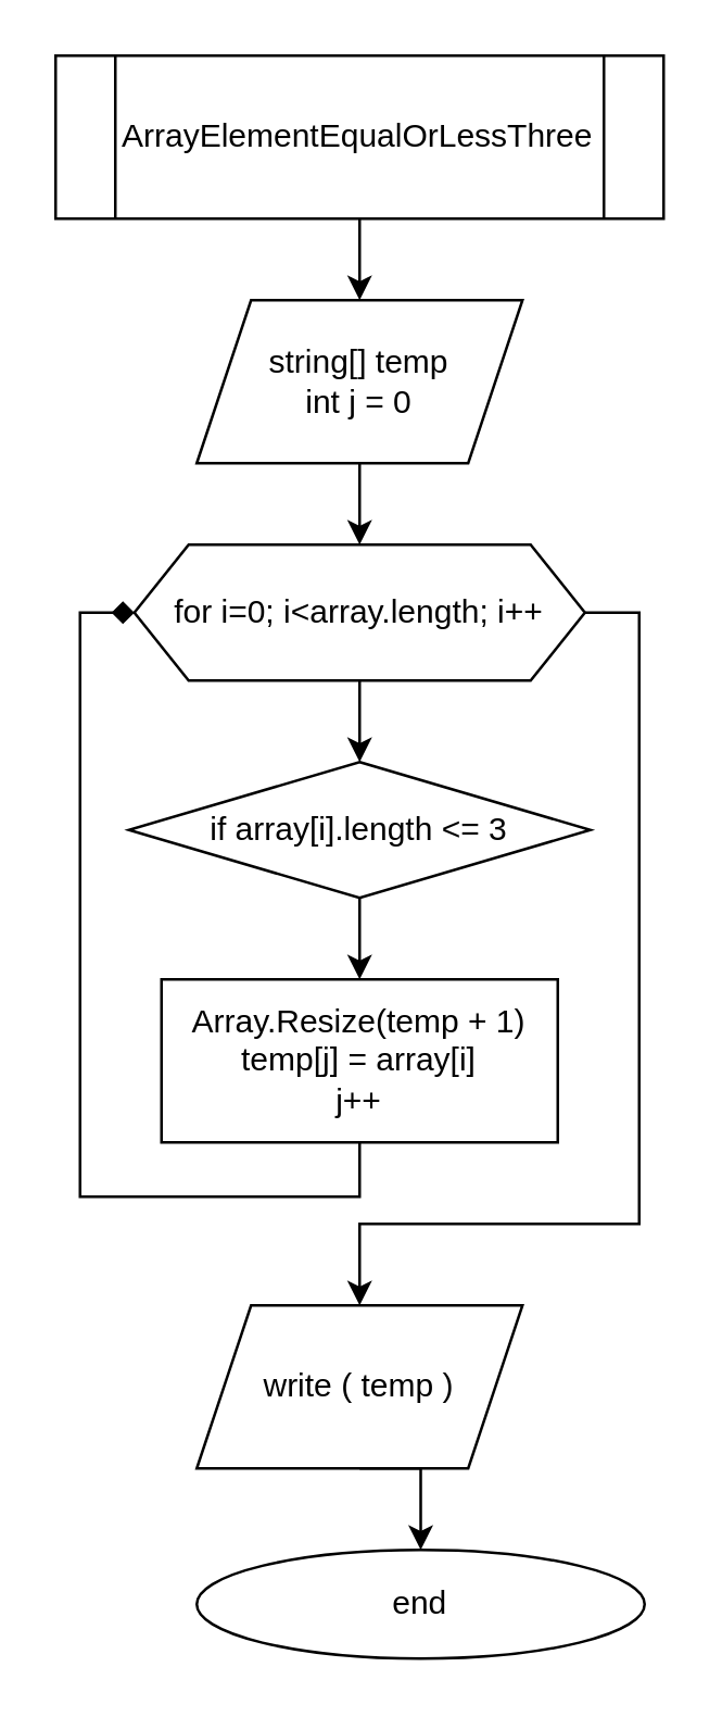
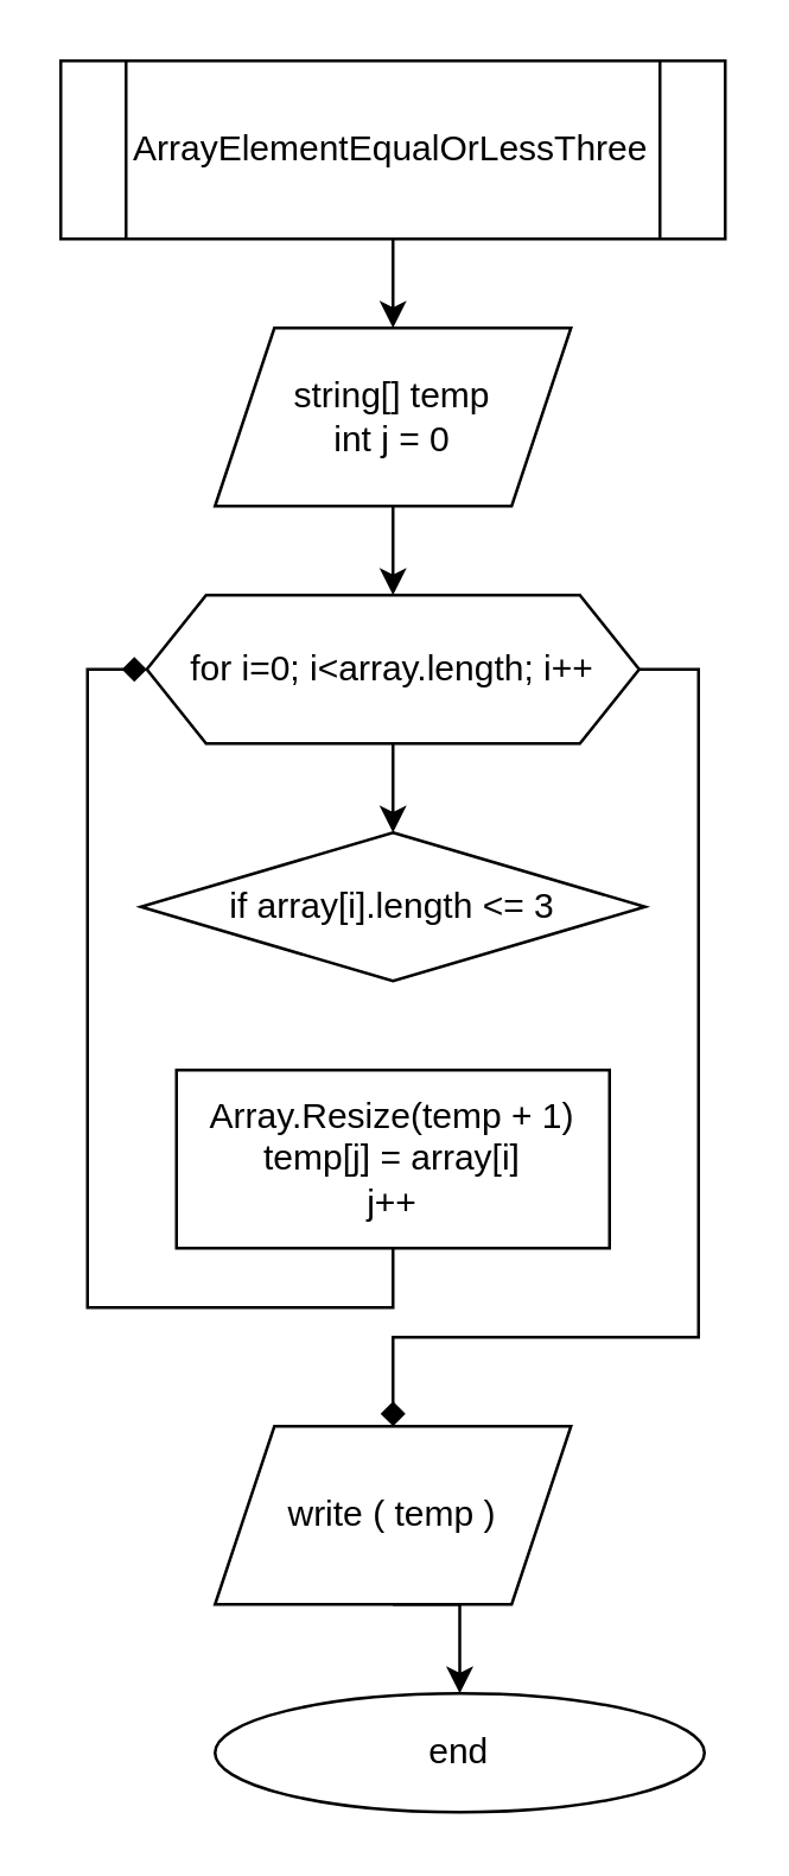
- <mxCell id="7" value="" style="edgeStyle=orthogonalEdgeStyle;rounded=0;orthogonalLoop=1;jettySize=auto;html=1;" edge="1" parent="1" source="8" target="13"><mxGeometry relative="1" as="geometry" /></mxCell>
- <mxCell id="3" style="edgeStyle=orthogonalEdgeStyle;rounded=0;orthogonalLoop=1;jettySize=auto;html=1;exitX=1;exitY=0.5;exitDx=0;exitDy=0;entryX=0.5;entryY=0;entryDx=0;entryDy=0;" edge="1" parent="1" source="4" target="15"><mxGeometry relative="1" as="geometry"><Array as="points"><mxPoint x="235" y="225" /><mxPoint x="235" y="450" /><mxPoint x="132" y="450" /></Array></mxGeometry></mxCell>
+ <mxCell id="3" style="edgeStyle=orthogonalEdgeStyle;rounded=0;orthogonalLoop=1;jettySize=auto;html=1;exitX=1;exitY=0.5;exitDx=0;exitDy=0;entryX=0.5;entryY=0;entryDx=0;entryDy=0;endArrow=diamond;" edge="1" parent="1" source="4" target="15"><mxGeometry relative="1" as="geometry"><Array as="points"><mxPoint x="235" y="225" /><mxPoint x="235" y="450" /><mxPoint x="132" y="450" /></Array></mxGeometry></mxCell>
